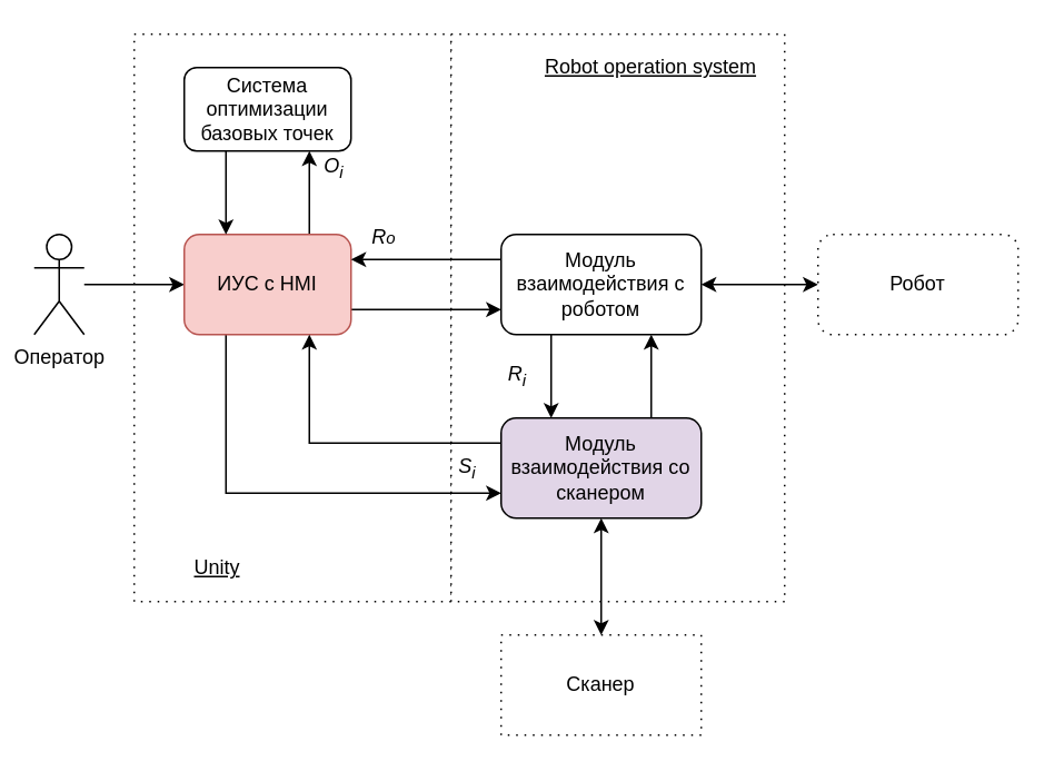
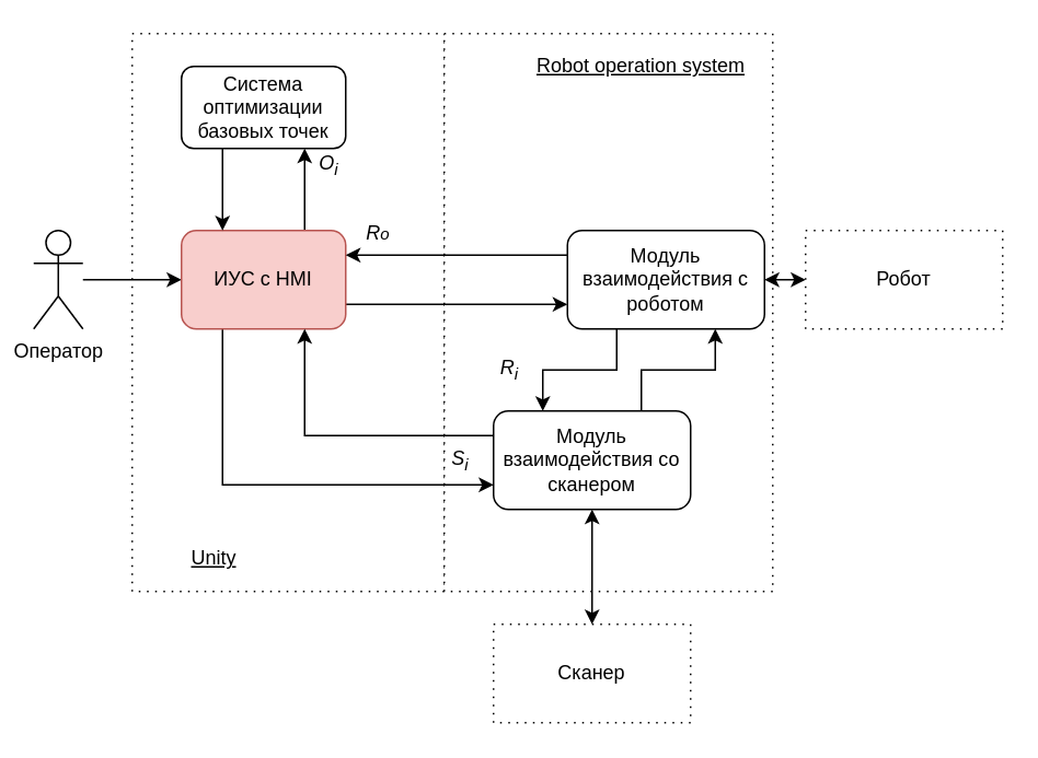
- <mxCell id="19" value="Модуль взаимодействия с роботом" style="rounded=1;whiteSpace=wrap;html=1;" vertex="1" parent="1"><mxGeometry x="300" y="140" width="120" height="60" as="geometry" /></mxCell>
+ <mxCell id="19" value="Модуль взаимодействия с роботом" style="rounded=1;whiteSpace=wrap;html=1;" vertex="1" parent="1"><mxGeometry x="345" y="140" width="120" height="60" as="geometry" /></mxCell>
- <mxCell id="23" value="Робот" style="whiteSpace=wrap;html=1;dashed=1;dashPattern=1 4;strokeColor=#000000;rounded=1;" vertex="1" parent="1"><mxGeometry x="490" y="140" width="120" height="60" as="geometry" /></mxCell>
+ <mxCell id="23" value="Робот" style="rounded=0;whiteSpace=wrap;html=1;dashed=1;dashPattern=1 4;strokeColor=#000000;" vertex="1" parent="1"><mxGeometry x="490" y="140" width="120" height="60" as="geometry" /></mxCell>
- <mxCell id="15" value="Модуль взаимодействия со сканером" style="rounded=1;whiteSpace=wrap;html=1;fillColor=#e1d5e7;" vertex="1" parent="1"><mxGeometry x="300" y="250" width="120" height="60" as="geometry" /></mxCell>
+ <mxCell id="15" value="Модуль взаимодействия со сканером" style="rounded=1;whiteSpace=wrap;html=1;" vertex="1" parent="1"><mxGeometry x="300" y="250" width="120" height="60" as="geometry" /></mxCell>
